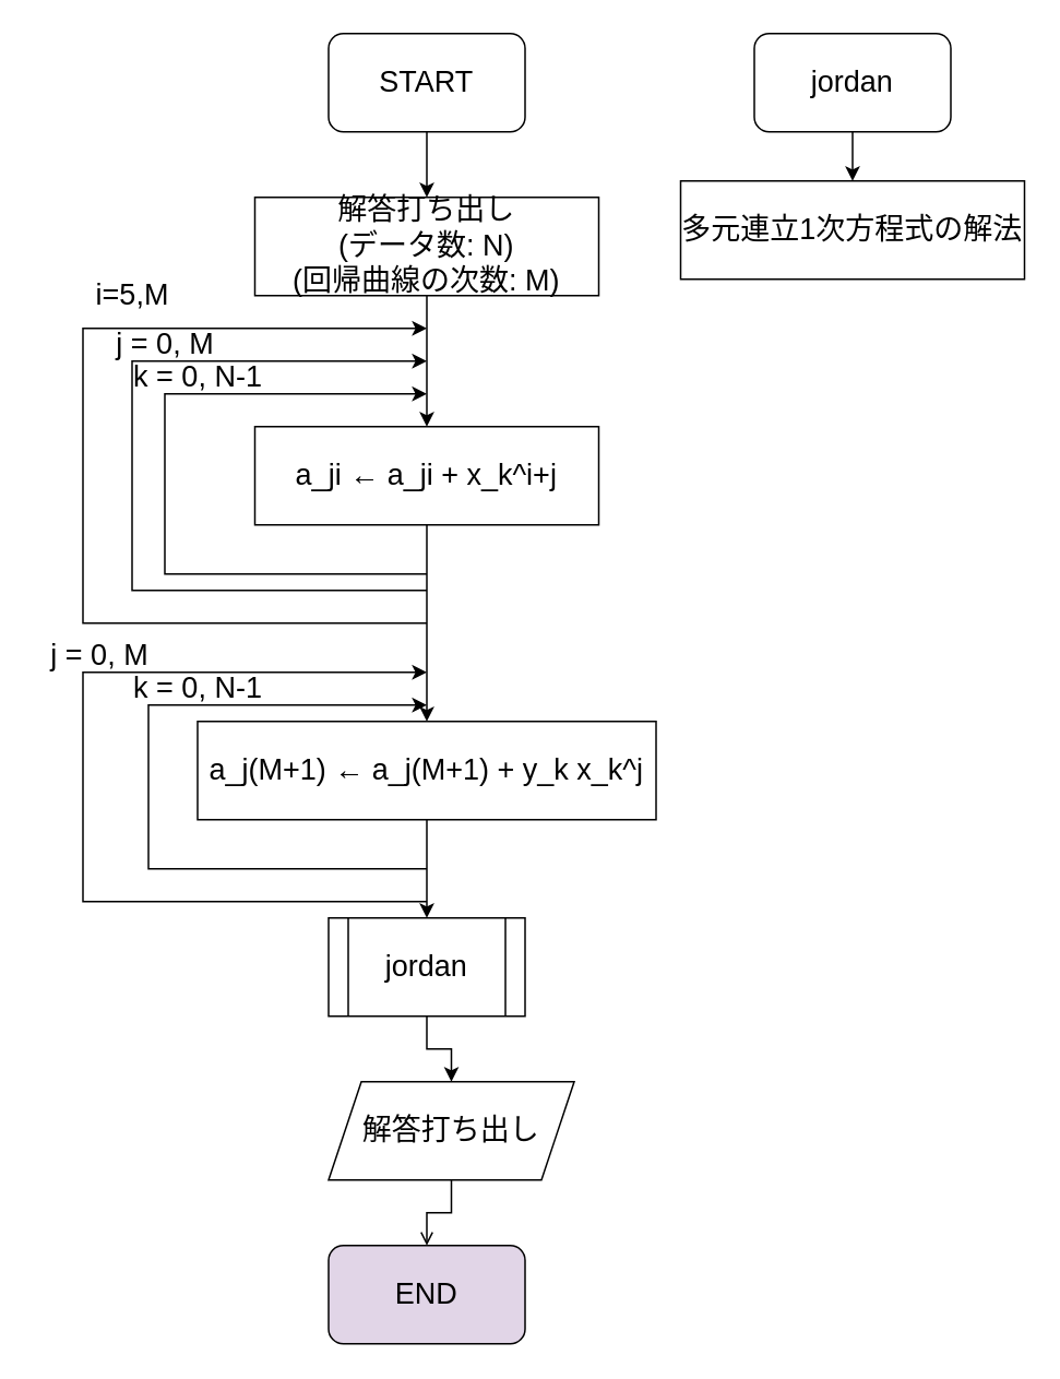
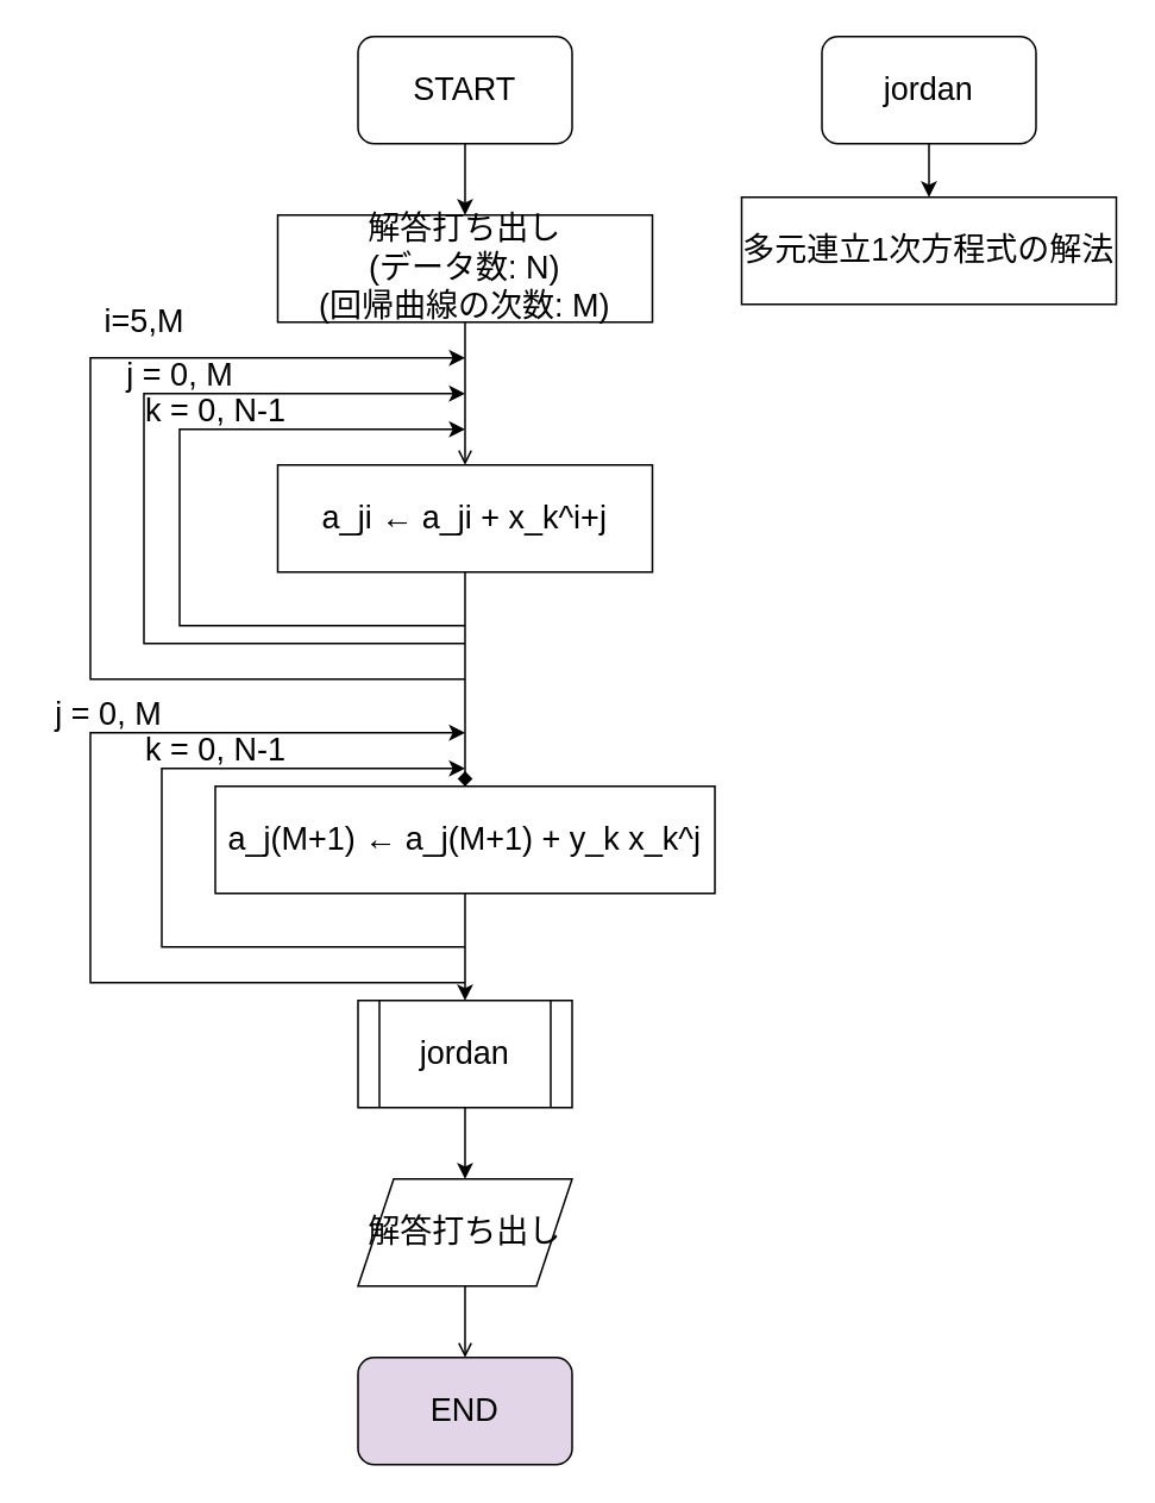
- <mxCell id="7" value="" style="edgeStyle=orthogonalEdgeStyle;rounded=0;orthogonalLoop=1;jettySize=auto;html=1;fontSize=18;" edge="1" parent="1" source="8" target="10"><mxGeometry relative="1" as="geometry" /></mxCell>
+ <mxCell id="7" value="" style="edgeStyle=orthogonalEdgeStyle;rounded=0;orthogonalLoop=1;jettySize=auto;html=1;fontSize=18;endArrow=open;" edge="1" parent="1" source="8" target="10"><mxGeometry relative="1" as="geometry" /></mxCell>
- <mxCell id="9" value="" style="edgeStyle=orthogonalEdgeStyle;rounded=0;orthogonalLoop=1;jettySize=auto;html=1;fontSize=18;" edge="1" parent="1" source="10" target="12"><mxGeometry relative="1" as="geometry" /></mxCell>
+ <mxCell id="9" value="" style="edgeStyle=orthogonalEdgeStyle;rounded=0;orthogonalLoop=1;jettySize=auto;html=1;fontSize=18;endArrow=diamond;" edge="1" parent="1" source="10" target="12"><mxGeometry relative="1" as="geometry" /></mxCell>
- <mxCell id="16" value="解答打ち出し" style="shape=parallelogram;perimeter=parallelogramPerimeter;whiteSpace=wrap;html=1;fixedSize=1;rounded=0;fontSize=18;" vertex="1" parent="1"><mxGeometry x="200" y="660" width="150" height="60" as="geometry" /></mxCell>
+ <mxCell id="16" value="解答打ち出し" style="shape=parallelogram;perimeter=parallelogramPerimeter;whiteSpace=wrap;html=1;fixedSize=1;rounded=0;fontSize=18;" vertex="1" parent="1"><mxGeometry x="200" y="660" width="120" height="60" as="geometry" /></mxCell>
